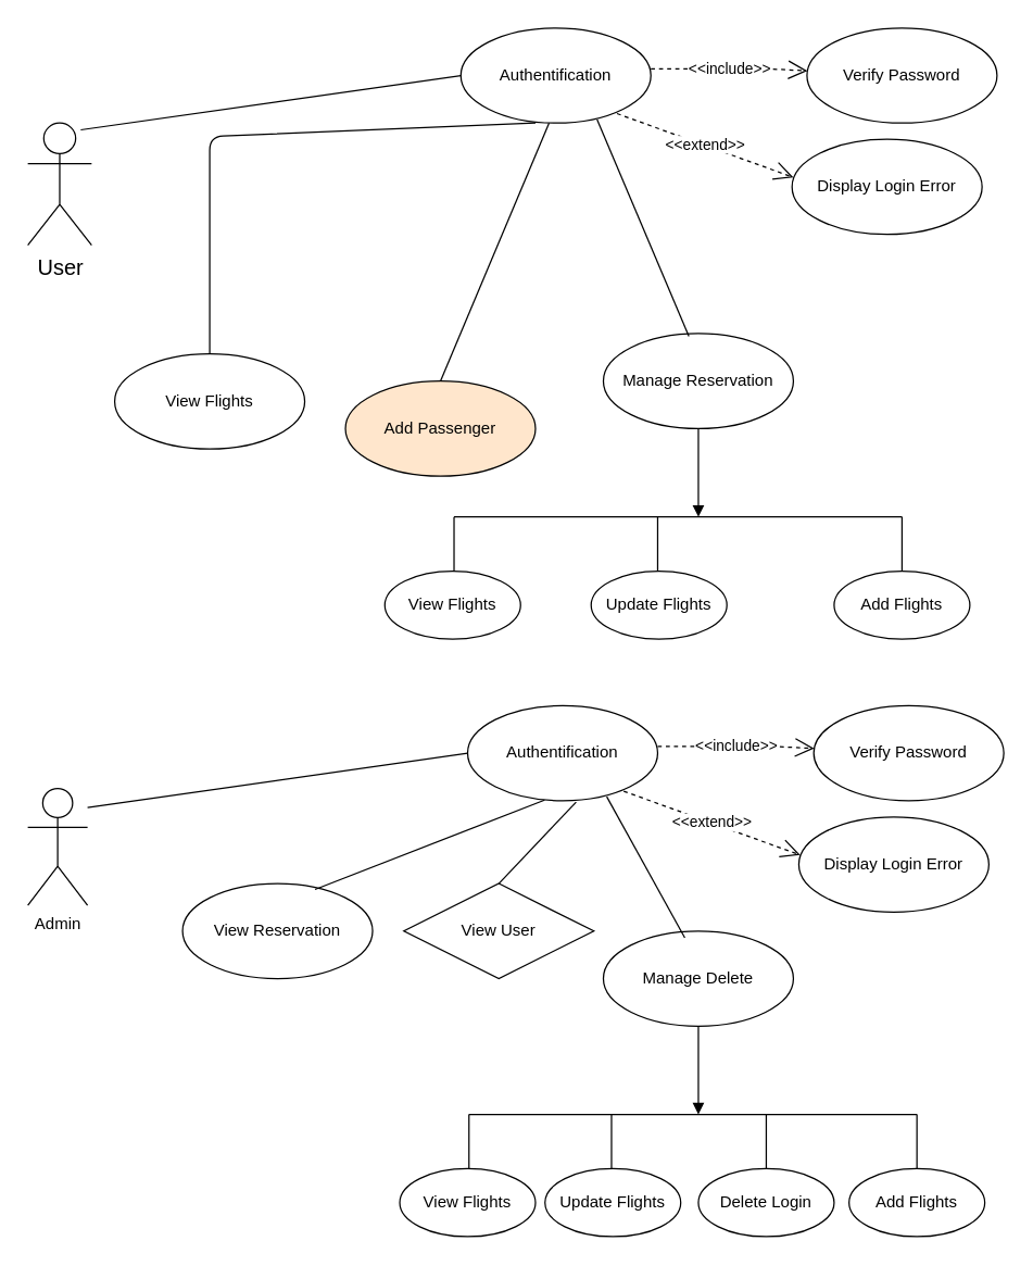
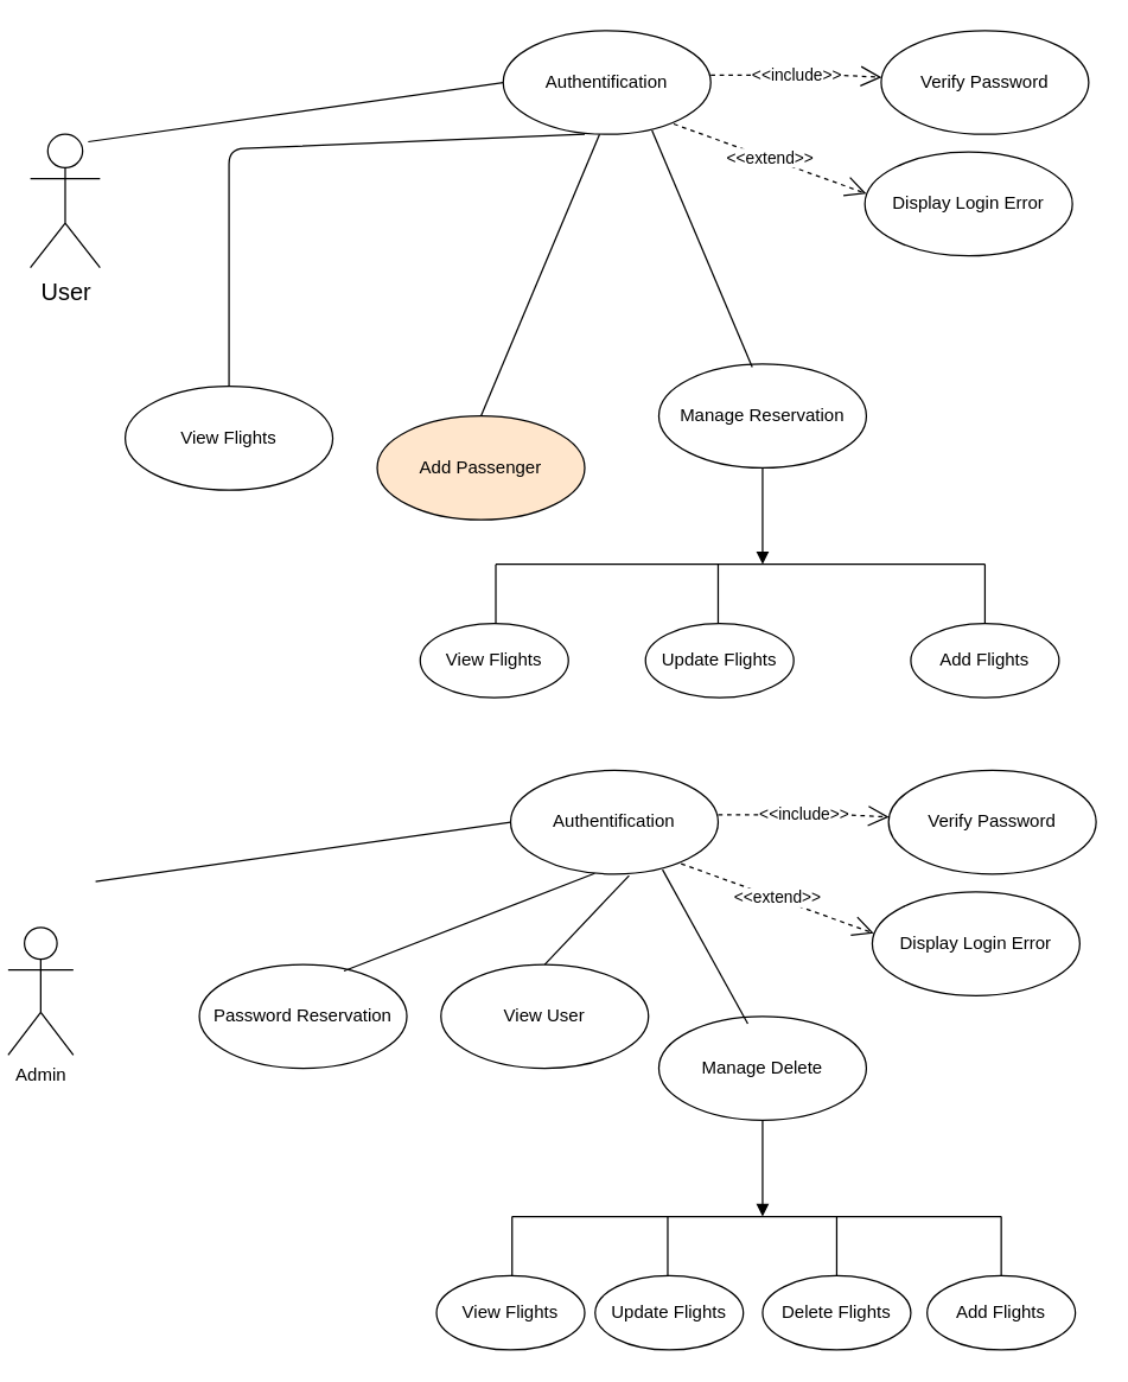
- <mxCell id="3" value="Admin" style="shape=umlActor;verticalLabelPosition=bottom;labelBackgroundColor=#ffffff;verticalAlign=top;html=1;" parent="1" vertex="1"><mxGeometry x="20" y="580" width="44" height="86" as="geometry" /></mxCell>
+ <mxCell id="3" value="Admin" style="shape=umlActor;verticalLabelPosition=bottom;labelBackgroundColor=#ffffff;verticalAlign=top;html=1;" parent="1" vertex="1"><mxGeometry x="5" y="625" width="44" height="86" as="geometry" /></mxCell>
- <mxCell id="24" value="View Reservation" style="ellipse;whiteSpace=wrap;html=1;" parent="17" vertex="1"><mxGeometry x="70.0" y="131" width="140" height="70" as="geometry" /></mxCell>
+ <mxCell id="24" value="Password Reservation" style="ellipse;whiteSpace=wrap;html=1;" parent="17" vertex="1"><mxGeometry x="70.0" y="131" width="140" height="70" as="geometry" /></mxCell>
- <mxCell id="26" value="View User" style="rhombus;whiteSpace=wrap;html=1;" parent="17" vertex="1"><mxGeometry x="233" y="131" width="140" height="70" as="geometry" /></mxCell>
+ <mxCell id="26" value="View User" style="ellipse;whiteSpace=wrap;html=1;" parent="17" vertex="1"><mxGeometry x="233" y="131" width="140" height="70" as="geometry" /></mxCell>
- <mxCell id="48" value="Delete Login" style="ellipse;whiteSpace=wrap;html=1;" parent="40" vertex="1"><mxGeometry x="220" y="40" width="100" height="50" as="geometry" /></mxCell>
+ <mxCell id="48" value="Delete Flights" style="ellipse;whiteSpace=wrap;html=1;" parent="40" vertex="1"><mxGeometry x="220" y="40" width="100" height="50" as="geometry" /></mxCell>
